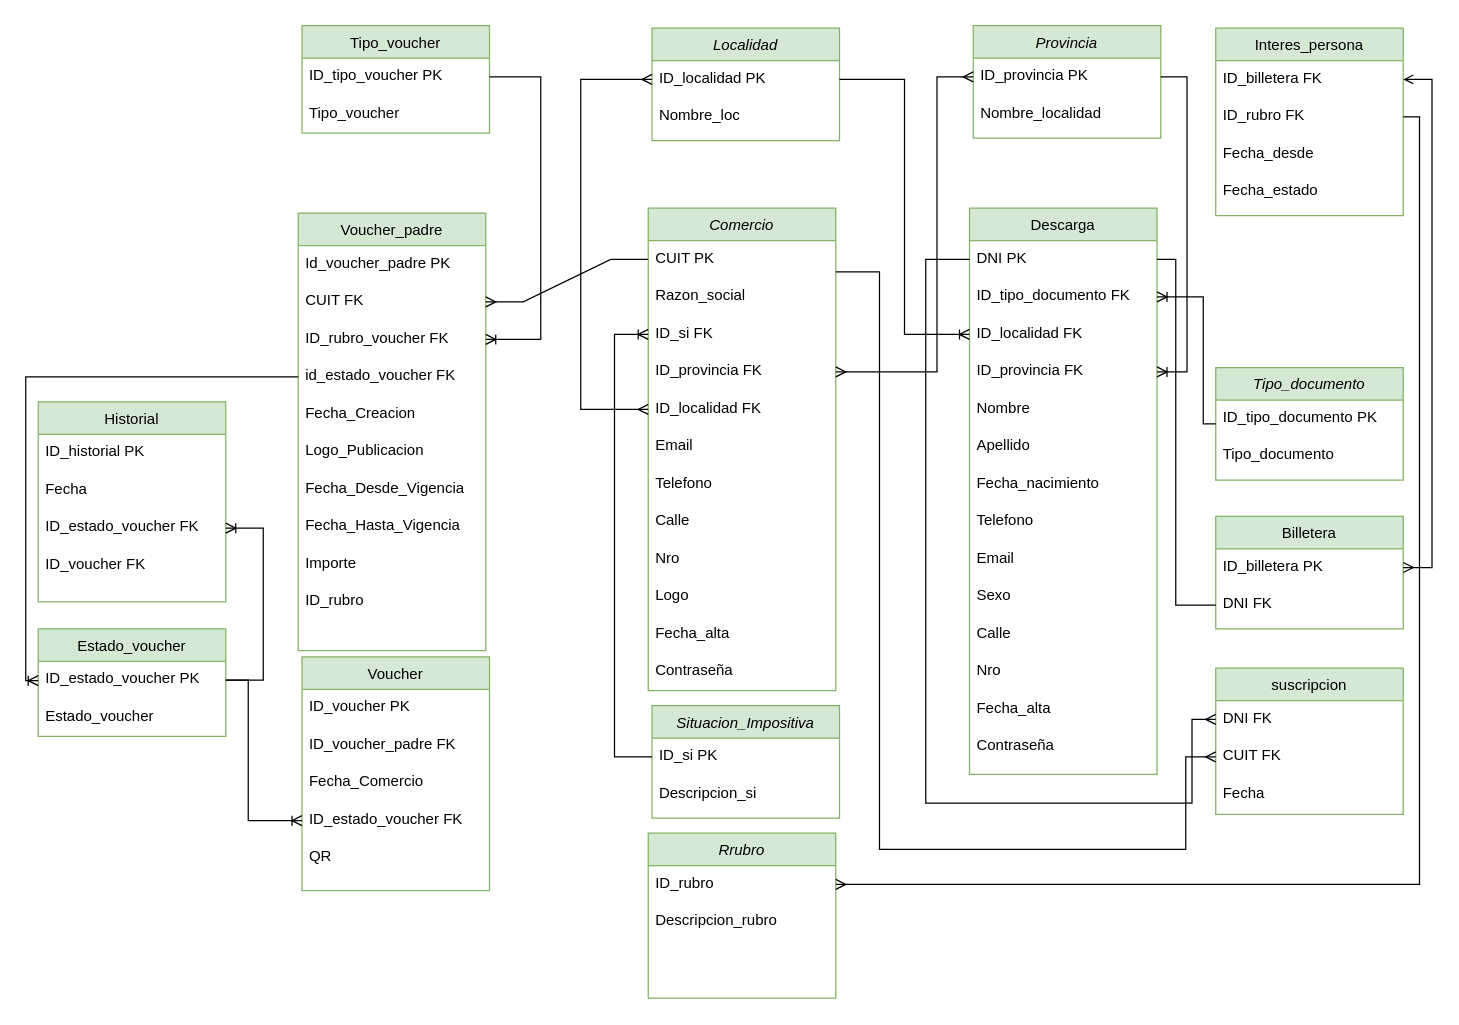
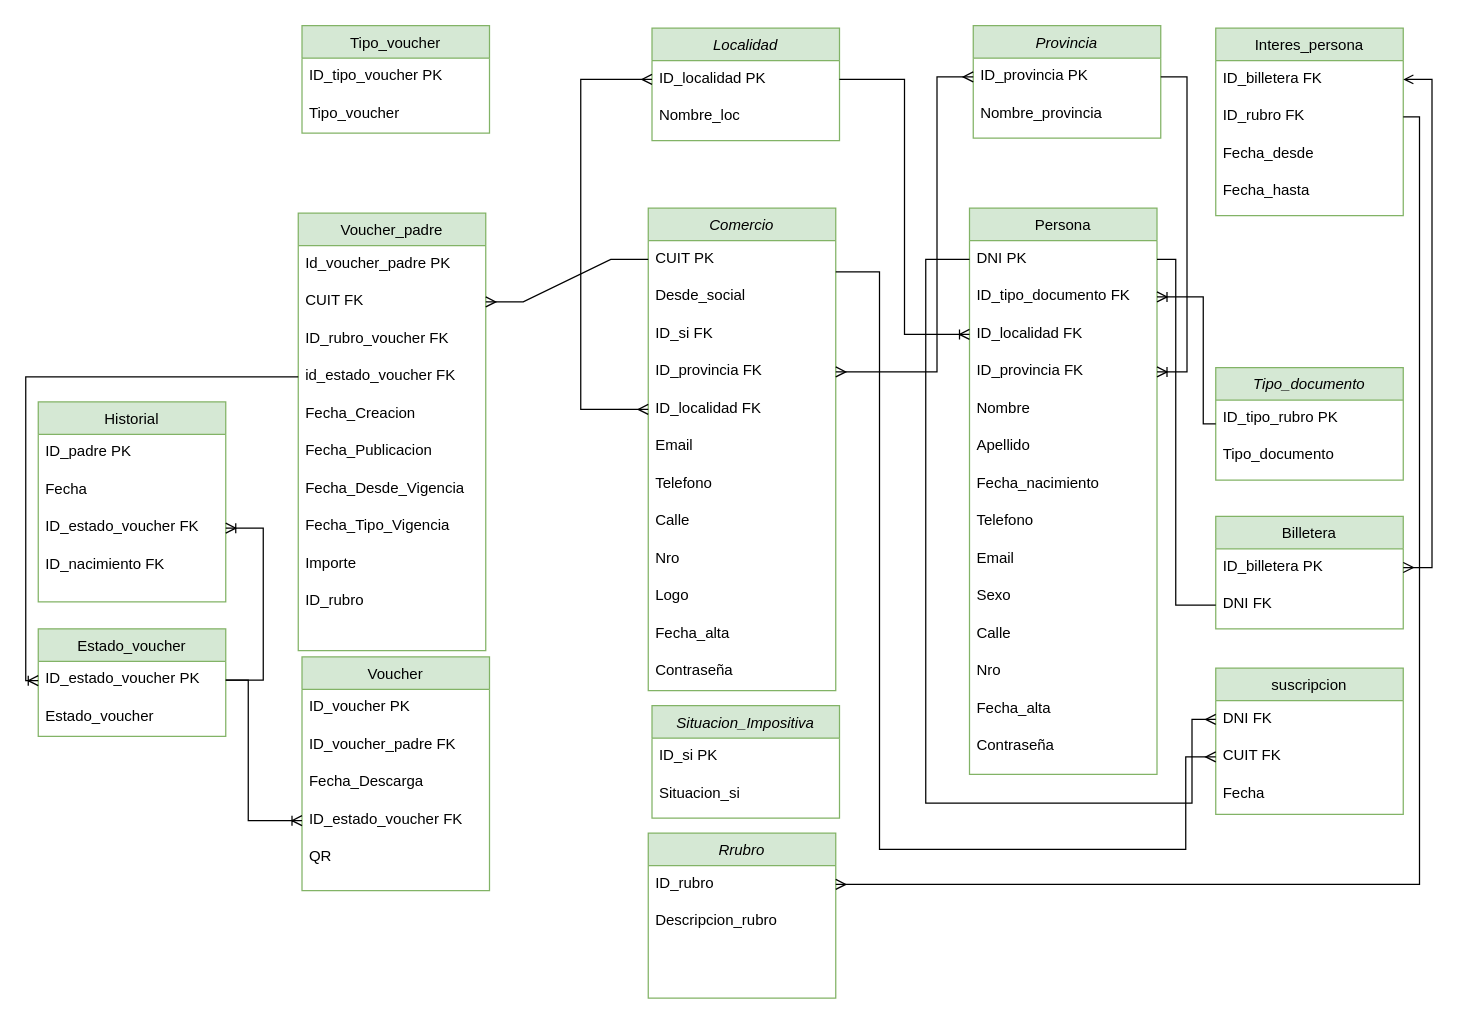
- <mxCell id="47" value="Nombre_localidad" style="text;align=left;verticalAlign=top;spacingLeft=4;spacingRight=4;overflow=hidden;rotatable=0;points=[[0,0.5],[1,0.5]];portConstraint=eastwest;rounded=0;shadow=0;html=0;" parent="45" vertex="1"><mxGeometry y="56" width="150" height="30" as="geometry" /></mxCell>
+ <mxCell id="47" value="Nombre_provincia" style="text;align=left;verticalAlign=top;spacingLeft=4;spacingRight=4;overflow=hidden;rotatable=0;points=[[0,0.5],[1,0.5]];portConstraint=eastwest;rounded=0;shadow=0;html=0;" parent="45" vertex="1"><mxGeometry y="56" width="150" height="30" as="geometry" /></mxCell>
- <mxCell id="92" value="Fecha_estado" style="text;align=left;verticalAlign=top;spacingLeft=4;spacingRight=4;overflow=hidden;rotatable=0;points=[[0,0.5],[1,0.5]];portConstraint=eastwest;rounded=0;shadow=0;html=0;" vertex="1" parent="88"><mxGeometry y="116" width="150" height="30" as="geometry" /></mxCell>
+ <mxCell id="92" value="Fecha_hasta" style="text;align=left;verticalAlign=top;spacingLeft=4;spacingRight=4;overflow=hidden;rotatable=0;points=[[0,0.5],[1,0.5]];portConstraint=eastwest;rounded=0;shadow=0;html=0;" vertex="1" parent="88"><mxGeometry y="116" width="150" height="30" as="geometry" /></mxCell>
- <mxCell id="79" value="" style="edgeStyle=elbowEdgeStyle;fontSize=12;html=1;endArrow=ERoneToMany;rounded=0;" parent="1" source="37" target="60" edge="1"><mxGeometry width="100" height="100" relative="1" as="geometry"><mxPoint x="605" y="229" as="sourcePoint" /><mxPoint x="705" y="129" as="targetPoint" /><Array as="points"><mxPoint x="432" y="164" /></Array></mxGeometry></mxCell>
- <mxCell id="15" value="Descarga" style="swimlane;fontStyle=0;align=center;verticalAlign=top;childLayout=stackLayout;horizontal=1;startSize=26;horizontalStack=0;resizeParent=1;resizeLast=0;collapsible=1;marginBottom=0;rounded=0;shadow=0;strokeWidth=1;fillColor=#d5e8d4;strokeColor=#82b366;" parent="1" vertex="1"><mxGeometry x="775" y="166" width="150" height="453" as="geometry"><mxRectangle x="130" y="380" width="160" height="26" as="alternateBounds" /></mxGeometry></mxCell>
+ <mxCell id="15" value="Persona" style="swimlane;fontStyle=0;align=center;verticalAlign=top;childLayout=stackLayout;horizontal=1;startSize=26;horizontalStack=0;resizeParent=1;resizeLast=0;collapsible=1;marginBottom=0;rounded=0;shadow=0;strokeWidth=1;fillColor=#d5e8d4;strokeColor=#82b366;" parent="1" vertex="1"><mxGeometry x="775" y="166" width="150" height="453" as="geometry"><mxRectangle x="130" y="380" width="160" height="26" as="alternateBounds" /></mxGeometry></mxCell>
- <mxCell id="4" value="Razon_social" style="text;align=left;verticalAlign=top;spacingLeft=4;spacingRight=4;overflow=hidden;rotatable=0;points=[[0,0.5],[1,0.5]];portConstraint=eastwest;rounded=0;shadow=0;html=0;" parent="2" vertex="1"><mxGeometry y="56" width="150" height="30" as="geometry" /></mxCell>
+ <mxCell id="4" value="Desde_social" style="text;align=left;verticalAlign=top;spacingLeft=4;spacingRight=4;overflow=hidden;rotatable=0;points=[[0,0.5],[1,0.5]];portConstraint=eastwest;rounded=0;shadow=0;html=0;" parent="2" vertex="1"><mxGeometry y="56" width="150" height="30" as="geometry" /></mxCell>
- <mxCell id="49" value="ID_tipo_documento PK" style="text;align=left;verticalAlign=top;spacingLeft=4;spacingRight=4;overflow=hidden;rotatable=0;points=[[0,0.5],[1,0.5]];portConstraint=eastwest;" parent="48" vertex="1"><mxGeometry y="26" width="150" height="30" as="geometry" /></mxCell>
+ <mxCell id="49" value="ID_tipo_rubro PK" style="text;align=left;verticalAlign=top;spacingLeft=4;spacingRight=4;overflow=hidden;rotatable=0;points=[[0,0.5],[1,0.5]];portConstraint=eastwest;" parent="48" vertex="1"><mxGeometry y="26" width="150" height="30" as="geometry" /></mxCell>
- <mxCell id="63" value="Logo_Publicacion" style="text;align=left;verticalAlign=top;spacingLeft=4;spacingRight=4;overflow=hidden;rotatable=0;points=[[0,0.5],[1,0.5]];portConstraint=eastwest;rounded=0;shadow=0;html=0;" parent="57" vertex="1"><mxGeometry y="176" width="150" height="30" as="geometry" /></mxCell>
+ <mxCell id="63" value="Fecha_Publicacion" style="text;align=left;verticalAlign=top;spacingLeft=4;spacingRight=4;overflow=hidden;rotatable=0;points=[[0,0.5],[1,0.5]];portConstraint=eastwest;rounded=0;shadow=0;html=0;" parent="57" vertex="1"><mxGeometry y="176" width="150" height="30" as="geometry" /></mxCell>
- <mxCell id="69" value="ID_historial PK" style="text;align=left;verticalAlign=top;spacingLeft=4;spacingRight=4;overflow=hidden;rotatable=0;points=[[0,0.5],[1,0.5]];portConstraint=eastwest;" parent="68" vertex="1"><mxGeometry y="26" width="150" height="30" as="geometry" /></mxCell>
+ <mxCell id="69" value="ID_padre PK" style="text;align=left;verticalAlign=top;spacingLeft=4;spacingRight=4;overflow=hidden;rotatable=0;points=[[0,0.5],[1,0.5]];portConstraint=eastwest;" parent="68" vertex="1"><mxGeometry y="26" width="150" height="30" as="geometry" /></mxCell>
- <mxCell id="65" value="Fecha_Hasta_Vigencia" style="text;align=left;verticalAlign=top;spacingLeft=4;spacingRight=4;overflow=hidden;rotatable=0;points=[[0,0.5],[1,0.5]];portConstraint=eastwest;rounded=0;shadow=0;html=0;" parent="57" vertex="1"><mxGeometry y="236" width="150" height="30" as="geometry" /></mxCell>
+ <mxCell id="65" value="Fecha_Tipo_Vigencia" style="text;align=left;verticalAlign=top;spacingLeft=4;spacingRight=4;overflow=hidden;rotatable=0;points=[[0,0.5],[1,0.5]];portConstraint=eastwest;rounded=0;shadow=0;html=0;" parent="57" vertex="1"><mxGeometry y="236" width="150" height="30" as="geometry" /></mxCell>
- <mxCell id="78" value="" style="edgeStyle=elbowEdgeStyle;fontSize=12;html=1;endArrow=ERoneToMany;rounded=0;" parent="1" source="40" target="5" edge="1"><mxGeometry width="100" height="100" relative="1" as="geometry"><mxPoint x="605" y="520" as="sourcePoint" /><mxPoint x="705" y="420" as="targetPoint" /><Array as="points"><mxPoint x="491" y="470" /></Array></mxGeometry></mxCell>
- <mxCell id="72" value="ID_voucher FK" style="text;align=left;verticalAlign=top;spacingLeft=4;spacingRight=4;overflow=hidden;rotatable=0;points=[[0,0.5],[1,0.5]];portConstraint=eastwest;rounded=0;shadow=0;html=0;" parent="68" vertex="1"><mxGeometry y="116" width="150" height="30" as="geometry" /></mxCell>
+ <mxCell id="72" value="ID_nacimiento FK" style="text;align=left;verticalAlign=top;spacingLeft=4;spacingRight=4;overflow=hidden;rotatable=0;points=[[0,0.5],[1,0.5]];portConstraint=eastwest;rounded=0;shadow=0;html=0;" parent="68" vertex="1"><mxGeometry y="116" width="150" height="30" as="geometry" /></mxCell>
- <mxCell id="33" value="Fecha_Comercio" style="text;align=left;verticalAlign=top;spacingLeft=4;spacingRight=4;overflow=hidden;rotatable=0;points=[[0,0.5],[1,0.5]];portConstraint=eastwest;rounded=0;shadow=0;html=0;" parent="30" vertex="1"><mxGeometry y="86" width="150" height="30" as="geometry" /></mxCell>
+ <mxCell id="33" value="Fecha_Descarga" style="text;align=left;verticalAlign=top;spacingLeft=4;spacingRight=4;overflow=hidden;rotatable=0;points=[[0,0.5],[1,0.5]];portConstraint=eastwest;rounded=0;shadow=0;html=0;" parent="30" vertex="1"><mxGeometry y="86" width="150" height="30" as="geometry" /></mxCell>
- <mxCell id="41" value="Descripcion_si" style="text;align=left;verticalAlign=top;spacingLeft=4;spacingRight=4;overflow=hidden;rotatable=0;points=[[0,0.5],[1,0.5]];portConstraint=eastwest;rounded=0;shadow=0;html=0;" parent="39" vertex="1"><mxGeometry y="56" width="150" height="30" as="geometry" /></mxCell>
+ <mxCell id="41" value="Situacion_si" style="text;align=left;verticalAlign=top;spacingLeft=4;spacingRight=4;overflow=hidden;rotatable=0;points=[[0,0.5],[1,0.5]];portConstraint=eastwest;rounded=0;shadow=0;html=0;" parent="39" vertex="1"><mxGeometry y="56" width="150" height="30" as="geometry" /></mxCell>
